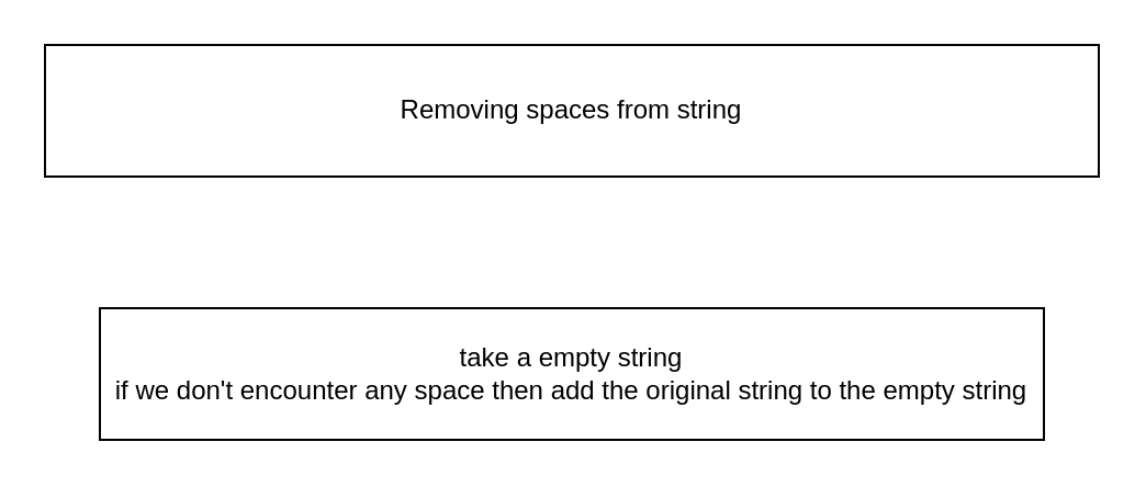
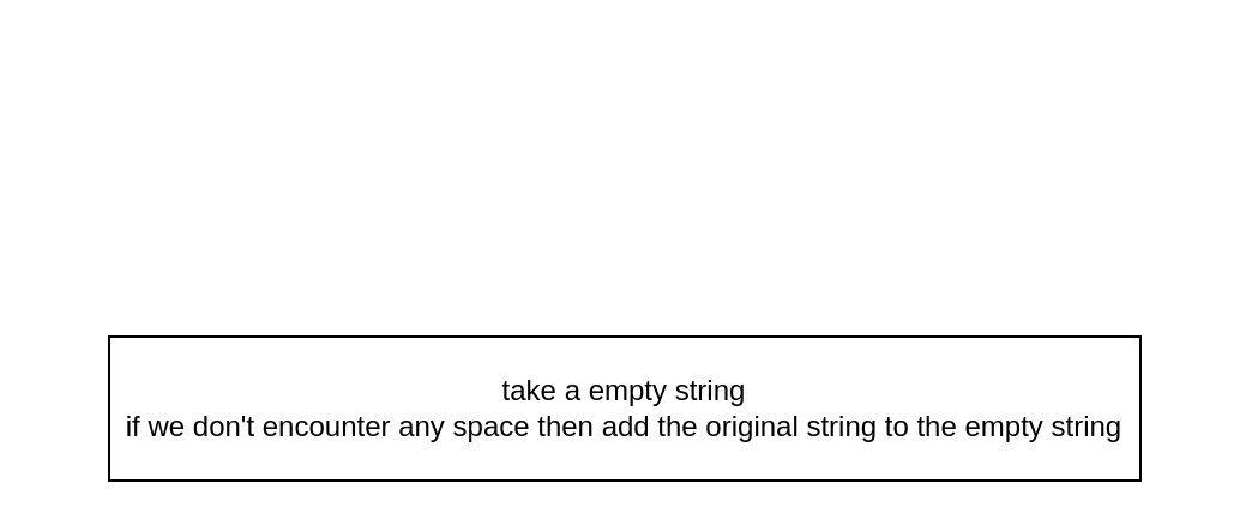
- <mxCell id="2" value="Removing spaces from string" style="rounded=0;whiteSpace=wrap;html=1;" vertex="1" parent="1"><mxGeometry x="20" y="20" width="480" height="60" as="geometry" /></mxCell>
